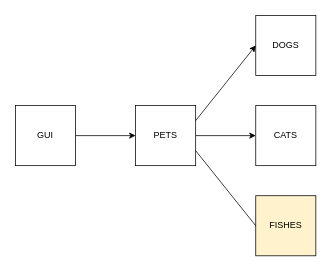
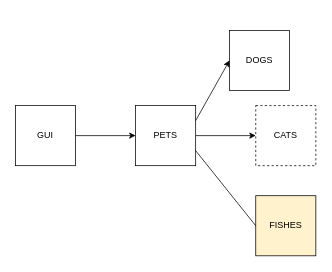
- <mxCell id="4" value="DOGS" style="whiteSpace=wrap;html=1;aspect=fixed;" vertex="1" parent="1"><mxGeometry x="340" y="20" width="80" height="80" as="geometry" /></mxCell>
+ <mxCell id="4" value="DOGS" style="whiteSpace=wrap;html=1;aspect=fixed;" vertex="1" parent="1"><mxGeometry x="305" y="40" width="80" height="80" as="geometry" /></mxCell>
- <mxCell id="5" value="CATS" style="whiteSpace=wrap;html=1;aspect=fixed;" vertex="1" parent="1"><mxGeometry x="340" y="140" width="80" height="80" as="geometry" /></mxCell>
+ <mxCell id="5" value="CATS" style="whiteSpace=wrap;html=1;aspect=fixed;dashed=1;" vertex="1" parent="1"><mxGeometry x="340" y="140" width="80" height="80" as="geometry" /></mxCell>
